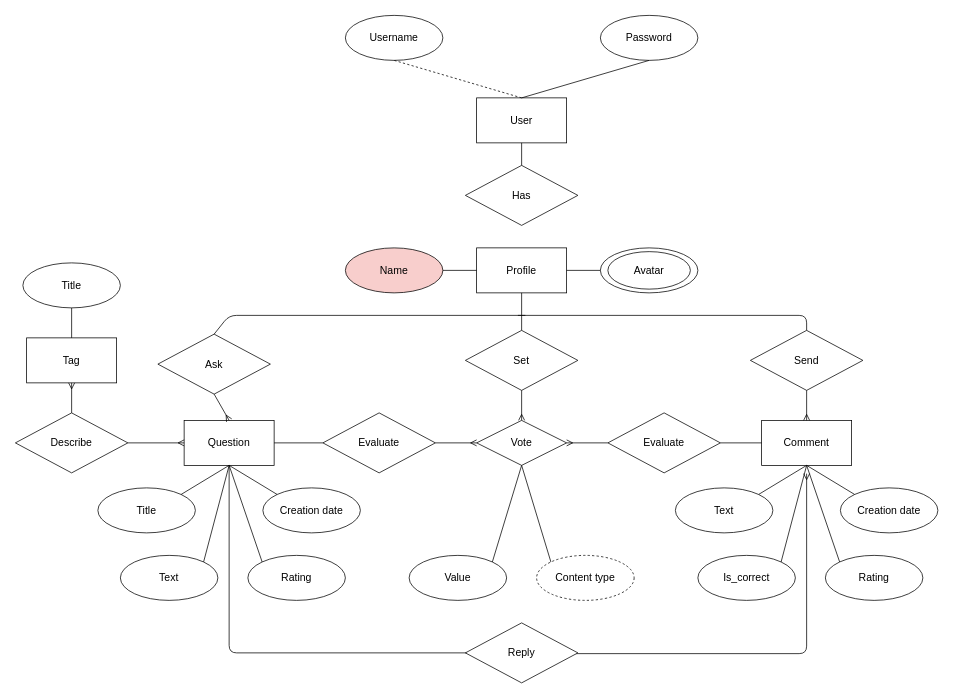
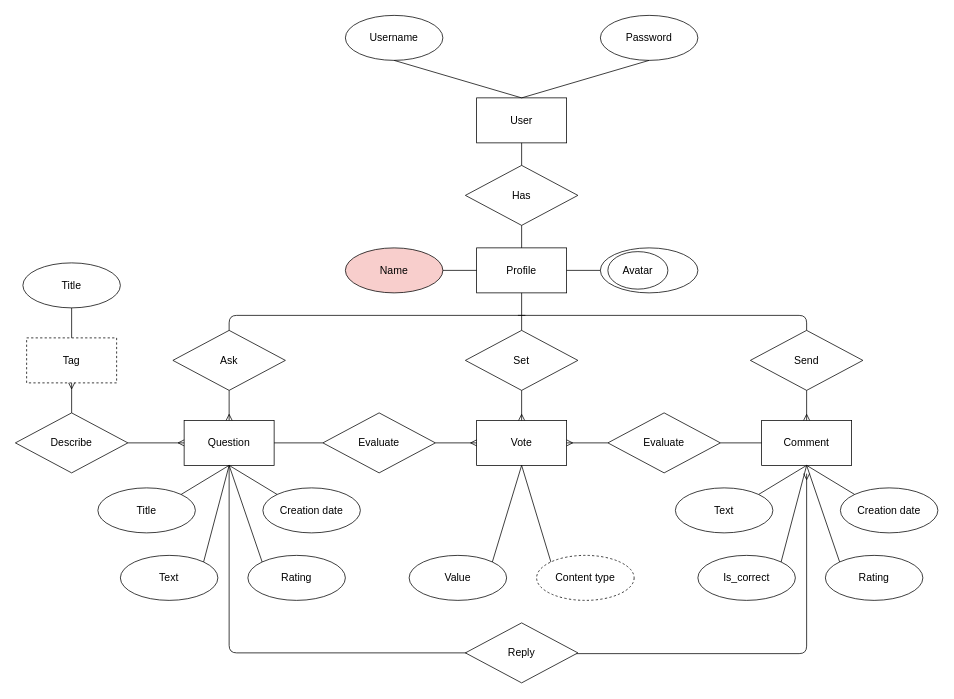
- <mxCell id="10" value="" style="endArrow=none;html=1;exitX=0.5;exitY=0;exitDx=0;exitDy=0;entryX=0.5;entryY=1;entryDx=0;entryDy=0;fontSize=14;dashed=1;" edge="1" parent="1" source="2" target="3"><mxGeometry width="50" height="50" relative="1" as="geometry"><mxPoint x="500" y="200" as="sourcePoint" /><mxPoint x="550" y="150" as="targetPoint" /></mxGeometry></mxCell>
+ <mxCell id="10" value="" style="endArrow=none;html=1;exitX=0.5;exitY=0;exitDx=0;exitDy=0;entryX=0.5;entryY=1;entryDx=0;entryDy=0;fontSize=14;" edge="1" parent="1" source="2" target="3"><mxGeometry width="50" height="50" relative="1" as="geometry"><mxPoint x="500" y="200" as="sourcePoint" /><mxPoint x="550" y="150" as="targetPoint" /></mxGeometry></mxCell>
+ <mxCell id="13" value="" style="endArrow=none;html=1;entryX=0.5;entryY=1;entryDx=0;entryDy=0;exitX=0.5;exitY=0;exitDx=0;exitDy=0;fontSize=14;" edge="1" parent="1" source="6" target="5"><mxGeometry width="50" height="50" relative="1" as="geometry"><mxPoint x="550" y="270" as="sourcePoint" /><mxPoint x="610" y="240" as="targetPoint" /></mxGeometry></mxCell>
- <mxCell id="9" value="Avatar" style="ellipse;whiteSpace=wrap;html=1;fontSize=14;" vertex="1" parent="1"><mxGeometry x="810" y="335" width="110" height="50" as="geometry" /></mxCell>
+ <mxCell id="9" value="Avatar" style="ellipse;whiteSpace=wrap;html=1;fontSize=14;" vertex="1" parent="1"><mxGeometry x="810" y="335" width="80" height="50" as="geometry" /></mxCell>
- <mxCell id="33" value="Tag" style="rounded=0;whiteSpace=wrap;html=1;fontSize=14;" vertex="1" parent="1"><mxGeometry x="35" y="450" width="120" height="60" as="geometry" /></mxCell>
+ <mxCell id="33" value="Tag" style="rounded=0;whiteSpace=wrap;html=1;fontSize=14;dashed=1;" vertex="1" parent="1"><mxGeometry x="35" y="450" width="120" height="60" as="geometry" /></mxCell>
- <mxCell id="16" value="Ask" style="rhombus;whiteSpace=wrap;html=1;fontSize=14;" vertex="1" parent="1"><mxGeometry x="210" y="445" width="150" height="80" as="geometry" /></mxCell>
+ <mxCell id="16" value="Ask" style="rhombus;whiteSpace=wrap;html=1;fontSize=14;" vertex="1" parent="1"><mxGeometry x="230" y="440" width="150" height="80" as="geometry" /></mxCell>
- <mxCell id="20" value="Vote" style="rhombus;whiteSpace=wrap;html=1;fontSize=14;" vertex="1" parent="1"><mxGeometry x="635" y="560" width="120" height="60" as="geometry" /></mxCell>
+ <mxCell id="20" value="Vote" style="rounded=0;whiteSpace=wrap;html=1;fontSize=14;" vertex="1" parent="1"><mxGeometry x="635" y="560" width="120" height="60" as="geometry" /></mxCell>
